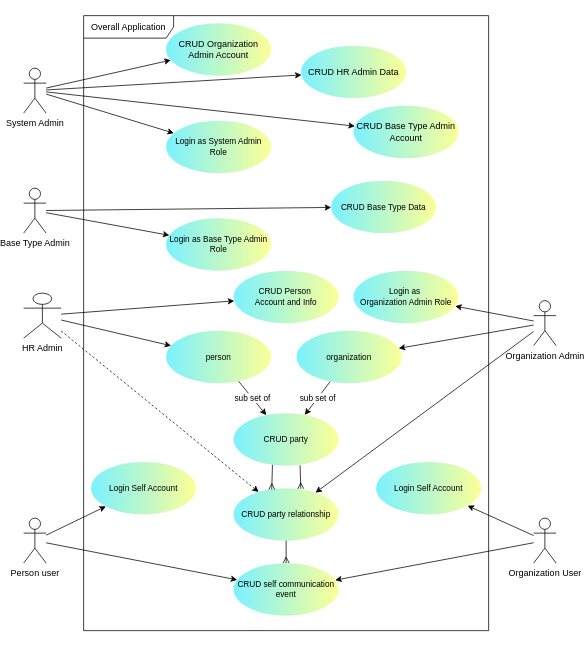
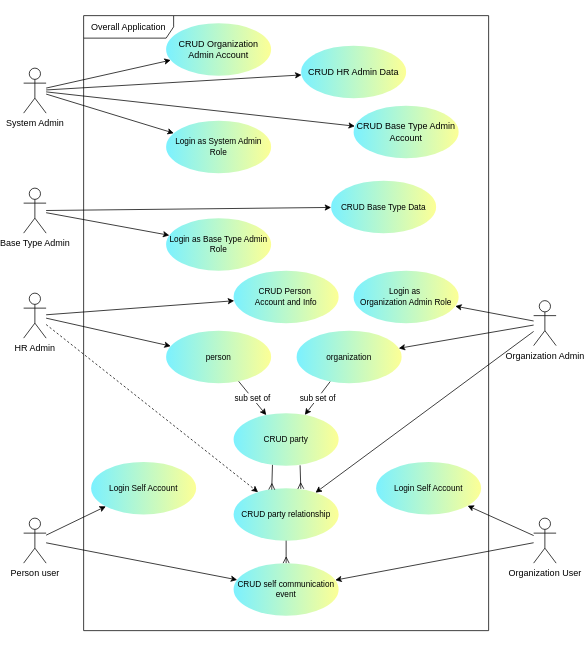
- <mxCell id="15" value="HR Admin" style="shape=umlActor;verticalLabelPosition=bottom;verticalAlign=top;html=1;labelBackgroundColor=none;" parent="1" vertex="1"><mxGeometry x="20" y="390" width="50" height="60" as="geometry" /></mxCell>
+ <mxCell id="15" value="HR Admin" style="shape=umlActor;verticalLabelPosition=bottom;verticalAlign=top;html=1;labelBackgroundColor=none;" parent="1" vertex="1"><mxGeometry x="20" y="390" width="30" height="60" as="geometry" /></mxCell>
